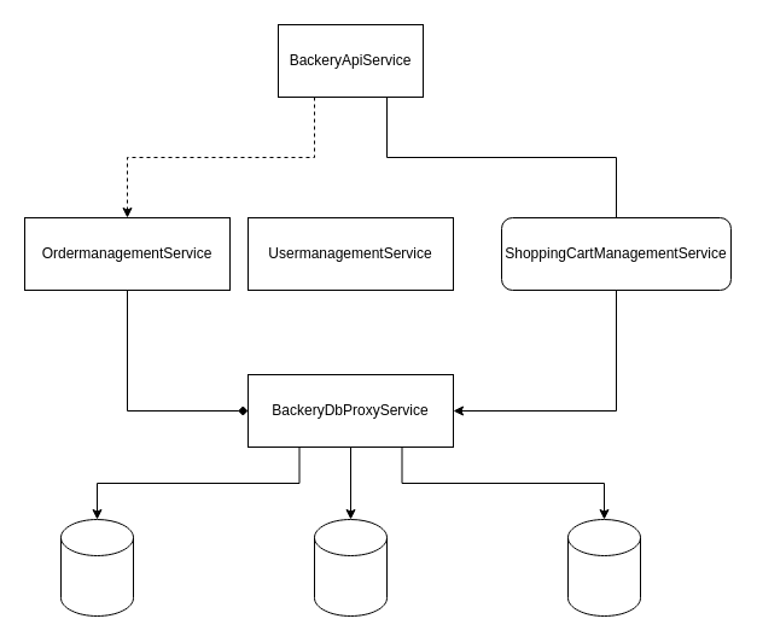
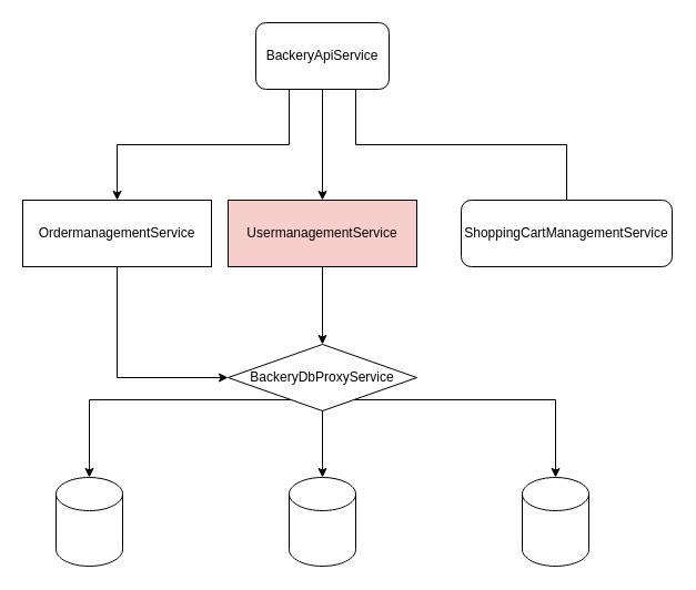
- <mxCell id="5" value="BackeryApiService" style="rounded=0;whiteSpace=wrap;html=1;" vertex="1" parent="1"><mxGeometry x="230" y="20" width="120" height="60" as="geometry" /></mxCell>
+ <mxCell id="5" value="BackeryApiService" style="whiteSpace=wrap;html=1;rounded=1;" vertex="1" parent="1"><mxGeometry x="230" y="20" width="120" height="60" as="geometry" /></mxCell>
+ <mxCell id="3" style="edgeStyle=orthogonalEdgeStyle;rounded=0;orthogonalLoop=1;jettySize=auto;html=1;exitX=0.5;exitY=1;exitDx=0;exitDy=0;" edge="1" parent="1" source="5" target="9"><mxGeometry relative="1" as="geometry" /></mxCell>
- <mxCell id="2" style="edgeStyle=orthogonalEdgeStyle;rounded=0;orthogonalLoop=1;jettySize=auto;html=1;exitX=0.25;exitY=1;exitDx=0;exitDy=0;dashed=1;" edge="1" parent="1" source="5" target="7"><mxGeometry relative="1" as="geometry" /></mxCell>
+ <mxCell id="2" style="edgeStyle=orthogonalEdgeStyle;rounded=0;orthogonalLoop=1;jettySize=auto;html=1;exitX=0.25;exitY=1;exitDx=0;exitDy=0;" edge="1" parent="1" source="5" target="7"><mxGeometry relative="1" as="geometry" /></mxCell>
- <mxCell id="9" value="UsermanagementService" style="rounded=0;whiteSpace=wrap;html=1;" vertex="1" parent="1"><mxGeometry x="205" y="180" width="170" height="60" as="geometry" /></mxCell>
+ <mxCell id="9" value="UsermanagementService" style="rounded=0;whiteSpace=wrap;html=1;fillColor=#f8cecc;" vertex="1" parent="1"><mxGeometry x="205" y="180" width="170" height="60" as="geometry" /></mxCell>
+ <mxCell id="8" style="edgeStyle=orthogonalEdgeStyle;rounded=0;orthogonalLoop=1;jettySize=auto;html=1;exitX=0.5;exitY=1;exitDx=0;exitDy=0;" edge="1" parent="1" source="9" target="18"><mxGeometry relative="1" as="geometry" /></mxCell>
- <mxCell id="6" style="edgeStyle=orthogonalEdgeStyle;rounded=0;orthogonalLoop=1;jettySize=auto;html=1;exitX=0.5;exitY=1;exitDx=0;exitDy=0;entryX=0;entryY=0.5;entryDx=0;entryDy=0;endArrow=diamond;" edge="1" parent="1" source="7" target="18"><mxGeometry relative="1" as="geometry" /></mxCell>
+ <mxCell id="6" style="edgeStyle=orthogonalEdgeStyle;rounded=0;orthogonalLoop=1;jettySize=auto;html=1;exitX=0.5;exitY=1;exitDx=0;exitDy=0;entryX=0;entryY=0.5;entryDx=0;entryDy=0;" edge="1" parent="1" source="7" target="18"><mxGeometry relative="1" as="geometry" /></mxCell>
- <mxCell id="18" value="BackeryDbProxyService" style="rounded=0;whiteSpace=wrap;html=1;" vertex="1" parent="1"><mxGeometry x="205" y="310" width="170" height="60" as="geometry" /></mxCell>
+ <mxCell id="18" value="BackeryDbProxyService" style="rhombus;whiteSpace=wrap;html=1;" vertex="1" parent="1"><mxGeometry x="205" y="310" width="170" height="60" as="geometry" /></mxCell>
- <mxCell id="10" style="edgeStyle=orthogonalEdgeStyle;rounded=0;orthogonalLoop=1;jettySize=auto;html=1;exitX=0.5;exitY=1;exitDx=0;exitDy=0;entryX=1;entryY=0.5;entryDx=0;entryDy=0;" edge="1" parent="1" source="11" target="18"><mxGeometry relative="1" as="geometry" /></mxCell>
